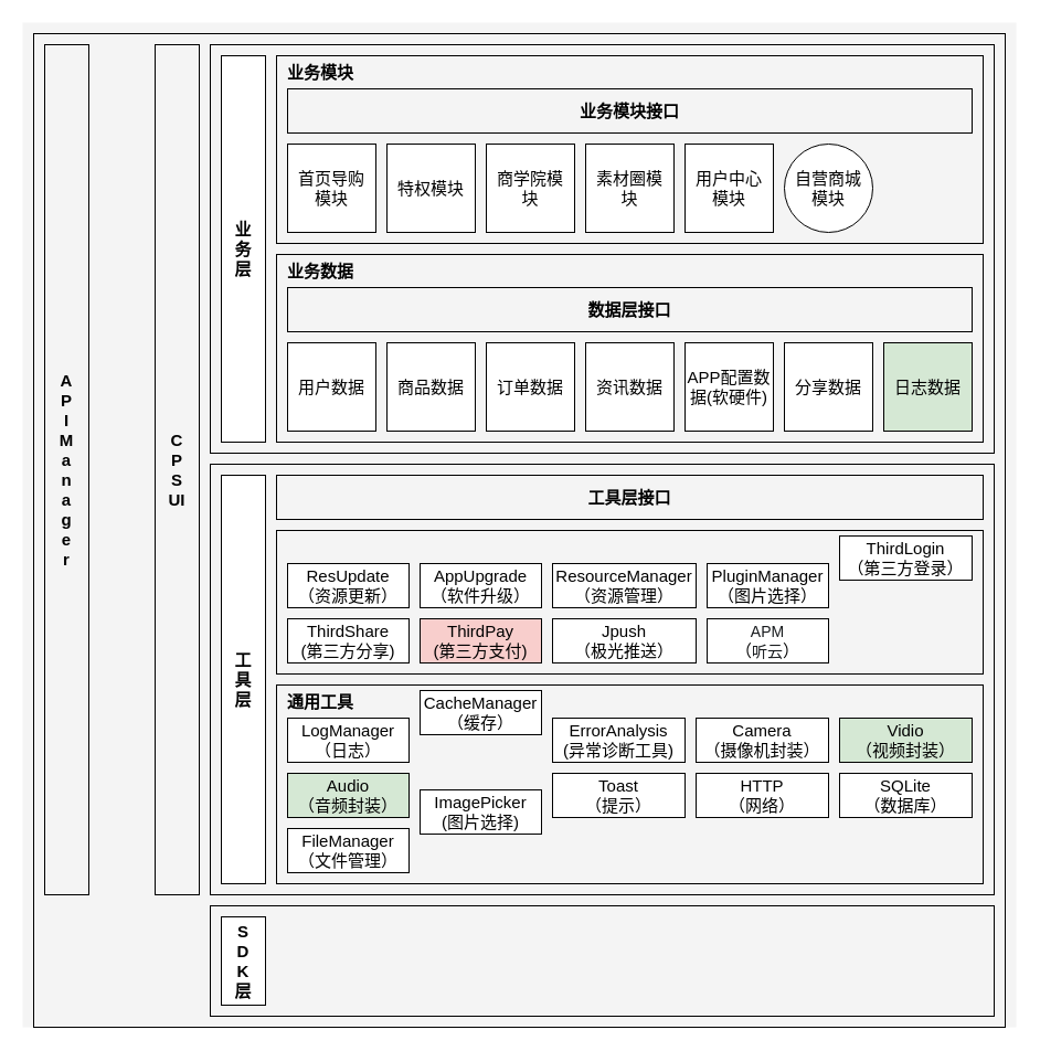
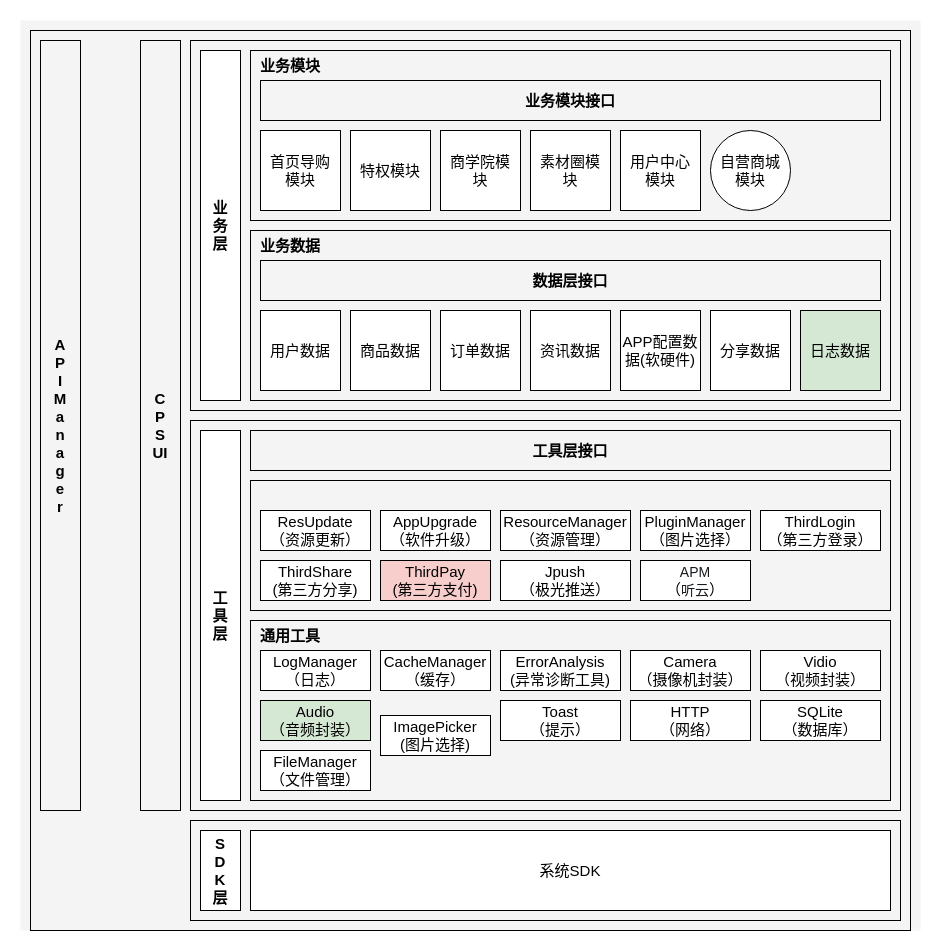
- <mxCell id="38" value="ThirdLogin&lt;br style=&quot;font-size: 15px;&quot;&gt;（第三方登录）" style="rounded=0;whiteSpace=wrap;html=1;strokeColor=#000000;fontSize=15;spacingLeft=5;spacingRight=5;" parent="1" vertex="1"><mxGeometry x="760" y="485" width="120" height="40" as="geometry" /></mxCell>
+ <mxCell id="38" value="ThirdLogin&lt;br style=&quot;font-size: 15px;&quot;&gt;（第三方登录）" style="rounded=0;whiteSpace=wrap;html=1;strokeColor=#000000;fontSize=15;spacingLeft=5;spacingRight=5;" parent="1" vertex="1"><mxGeometry x="760" y="510" width="120" height="40" as="geometry" /></mxCell>
- <mxCell id="44" value="CacheManager&lt;br style=&quot;font-size: 15px;&quot;&gt;（缓存）" style="rounded=0;whiteSpace=wrap;html=1;strokeColor=#000000;fontSize=15;spacingLeft=5;spacingRight=5;" parent="1" vertex="1"><mxGeometry x="380" y="625" width="110" height="40" as="geometry" /></mxCell>
+ <mxCell id="44" value="CacheManager&lt;br style=&quot;font-size: 15px;&quot;&gt;（缓存）" style="rounded=0;whiteSpace=wrap;html=1;strokeColor=#000000;fontSize=15;spacingLeft=5;spacingRight=5;" parent="1" vertex="1"><mxGeometry x="380" y="650" width="110" height="40" as="geometry" /></mxCell>
- <mxCell id="47" value="Vidio&lt;br style=&quot;font-size: 15px;&quot;&gt;（视频封装）" style="rounded=0;whiteSpace=wrap;html=1;strokeColor=#000000;fontSize=15;spacingLeft=5;spacingRight=5;fillColor=#d5e8d4;" parent="1" vertex="1"><mxGeometry x="760" y="650" width="120" height="40" as="geometry" /></mxCell>
+ <mxCell id="47" value="Vidio&lt;br style=&quot;font-size: 15px;&quot;&gt;（视频封装）" style="rounded=0;whiteSpace=wrap;html=1;strokeColor=#000000;fontSize=15;spacingLeft=5;spacingRight=5;" parent="1" vertex="1"><mxGeometry x="760" y="650" width="120" height="40" as="geometry" /></mxCell>
+ <mxCell id="16" value="系统SDK" style="rounded=0;whiteSpace=wrap;html=1;fontSize=15;spacingLeft=5;spacingRight=5;" parent="1" vertex="1"><mxGeometry x="250" y="830" width="640" height="80" as="geometry" /></mxCell>
